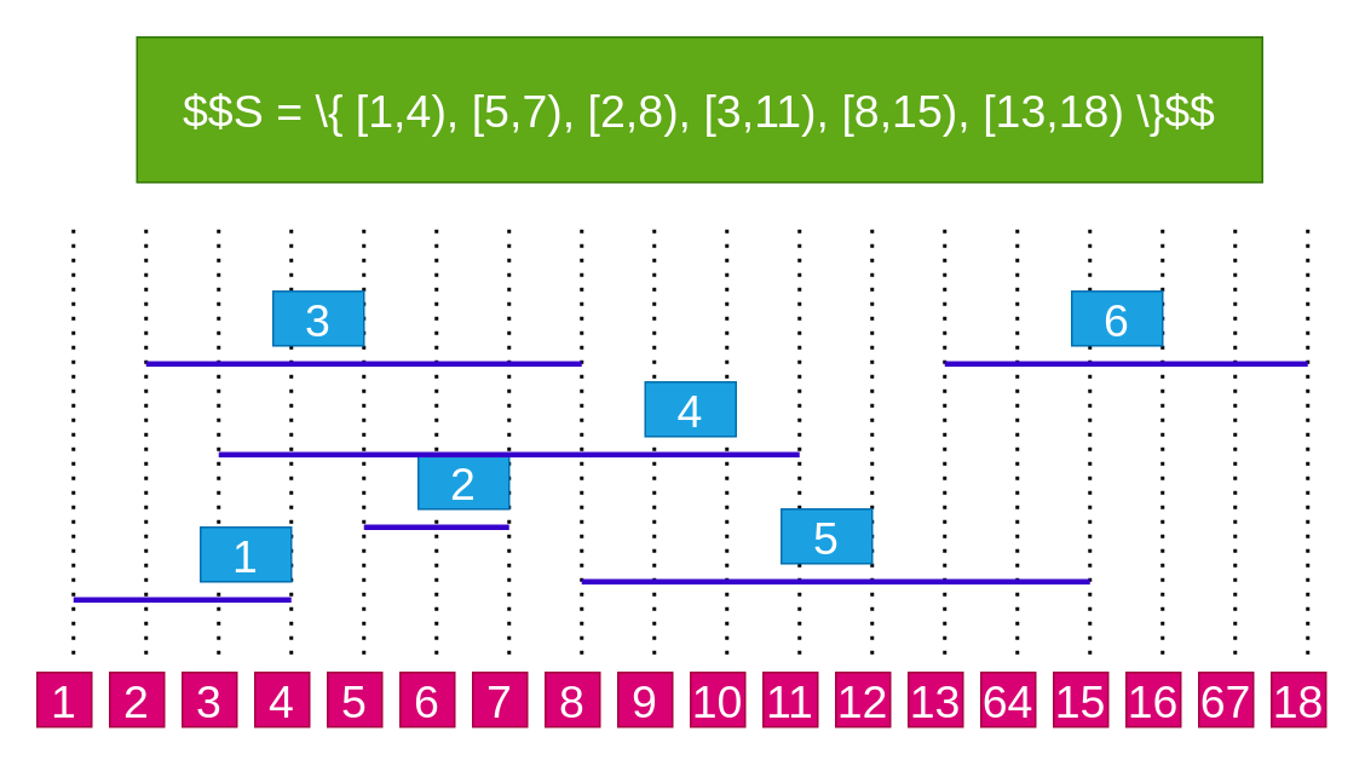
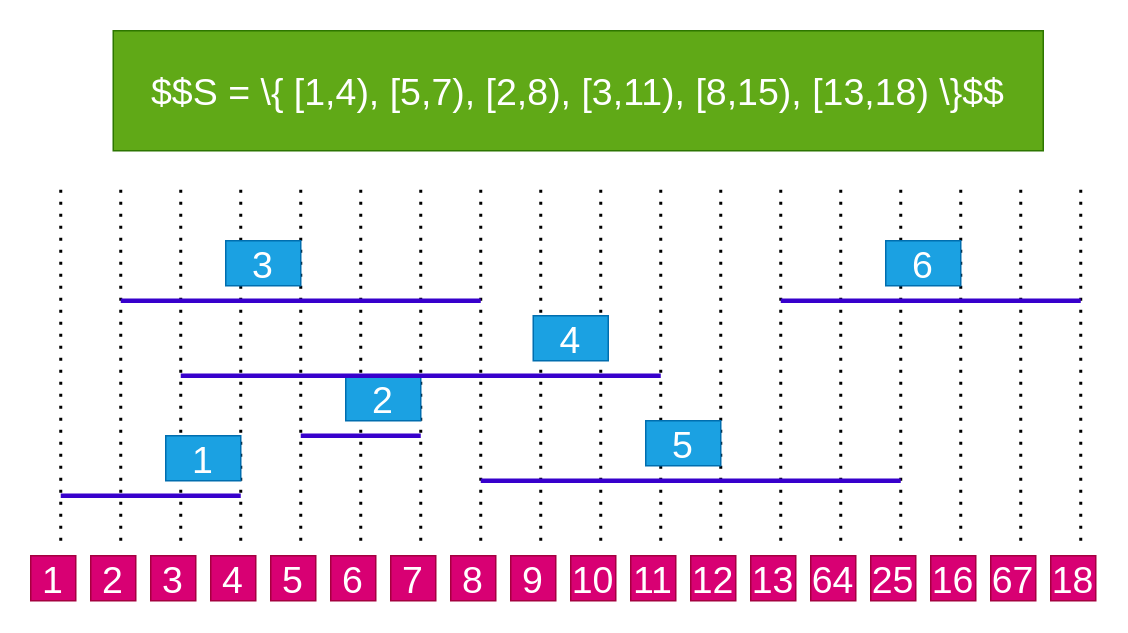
- <mxCell id="31" value="15" style="text;html=1;strokeColor=#A50040;fillColor=#d80073;align=center;verticalAlign=middle;whiteSpace=wrap;rounded=0;fontSize=25;fontColor=#ffffff;" vertex="1" parent="1"><mxGeometry x="580" y="370" width="30" height="30" as="geometry" /></mxCell>
+ <mxCell id="31" value="25" style="text;html=1;strokeColor=#A50040;fillColor=#d80073;align=center;verticalAlign=middle;whiteSpace=wrap;rounded=0;fontSize=25;fontColor=#ffffff;" vertex="1" parent="1"><mxGeometry x="580" y="370" width="30" height="30" as="geometry" /></mxCell>
